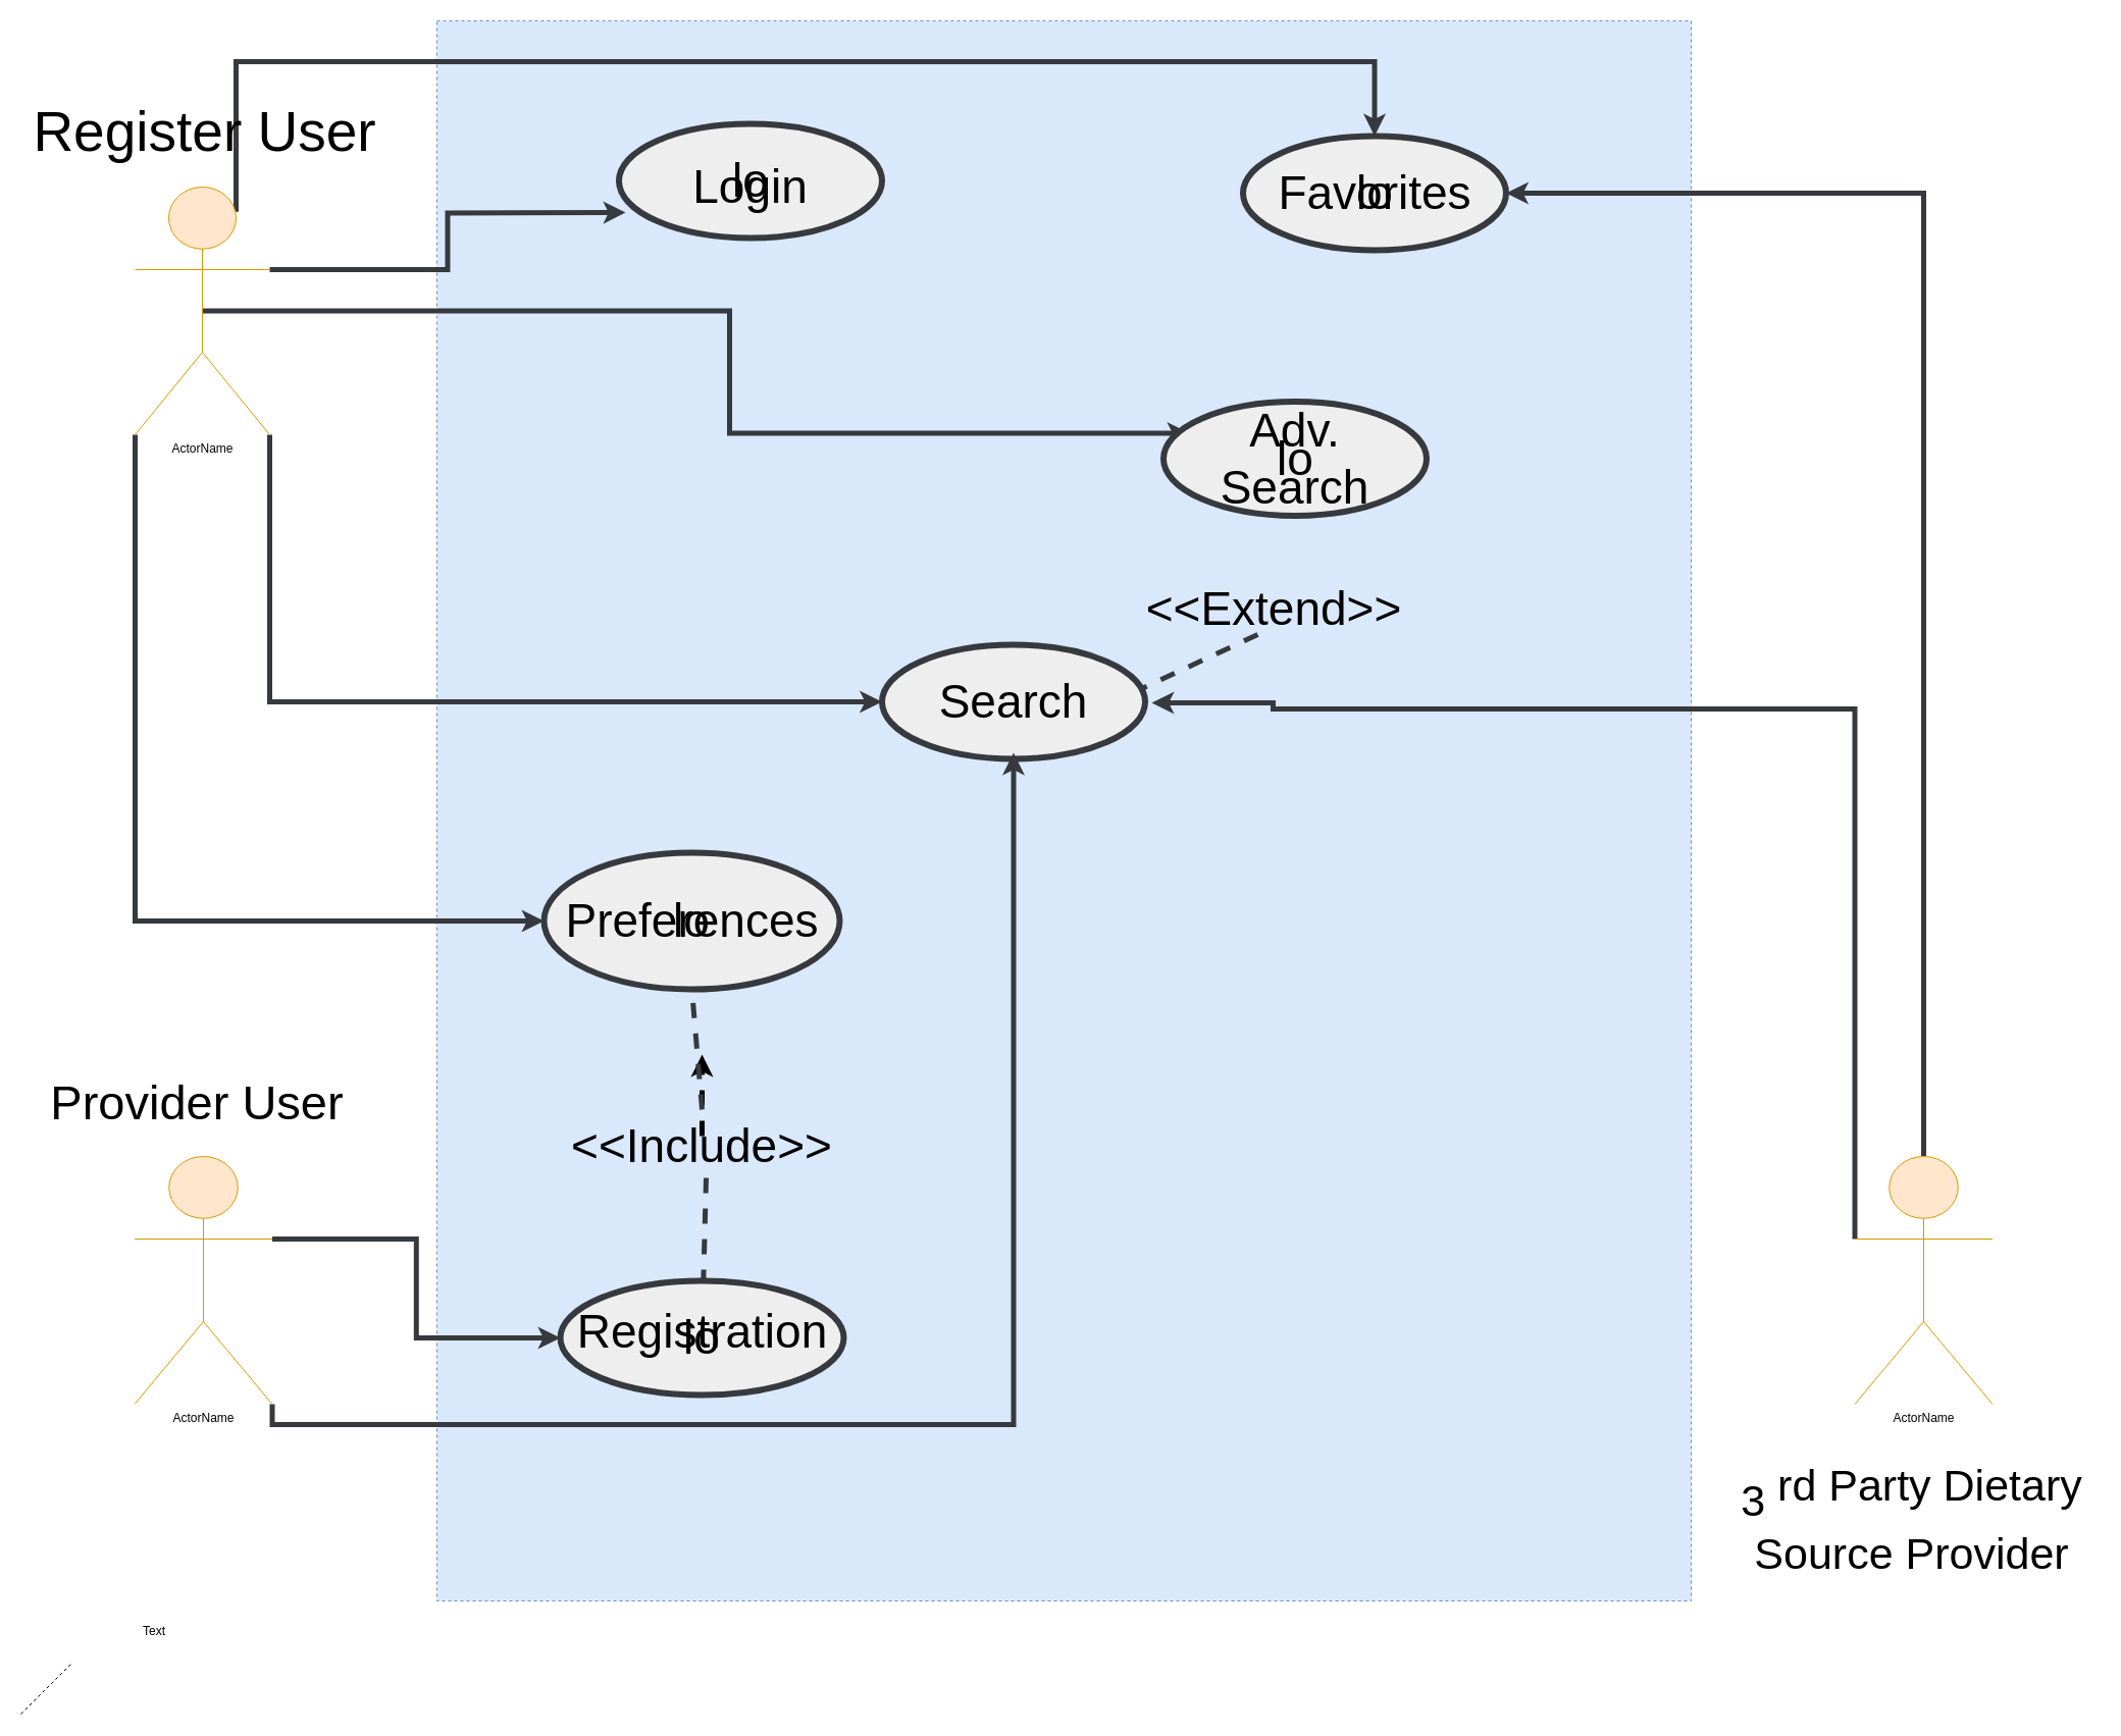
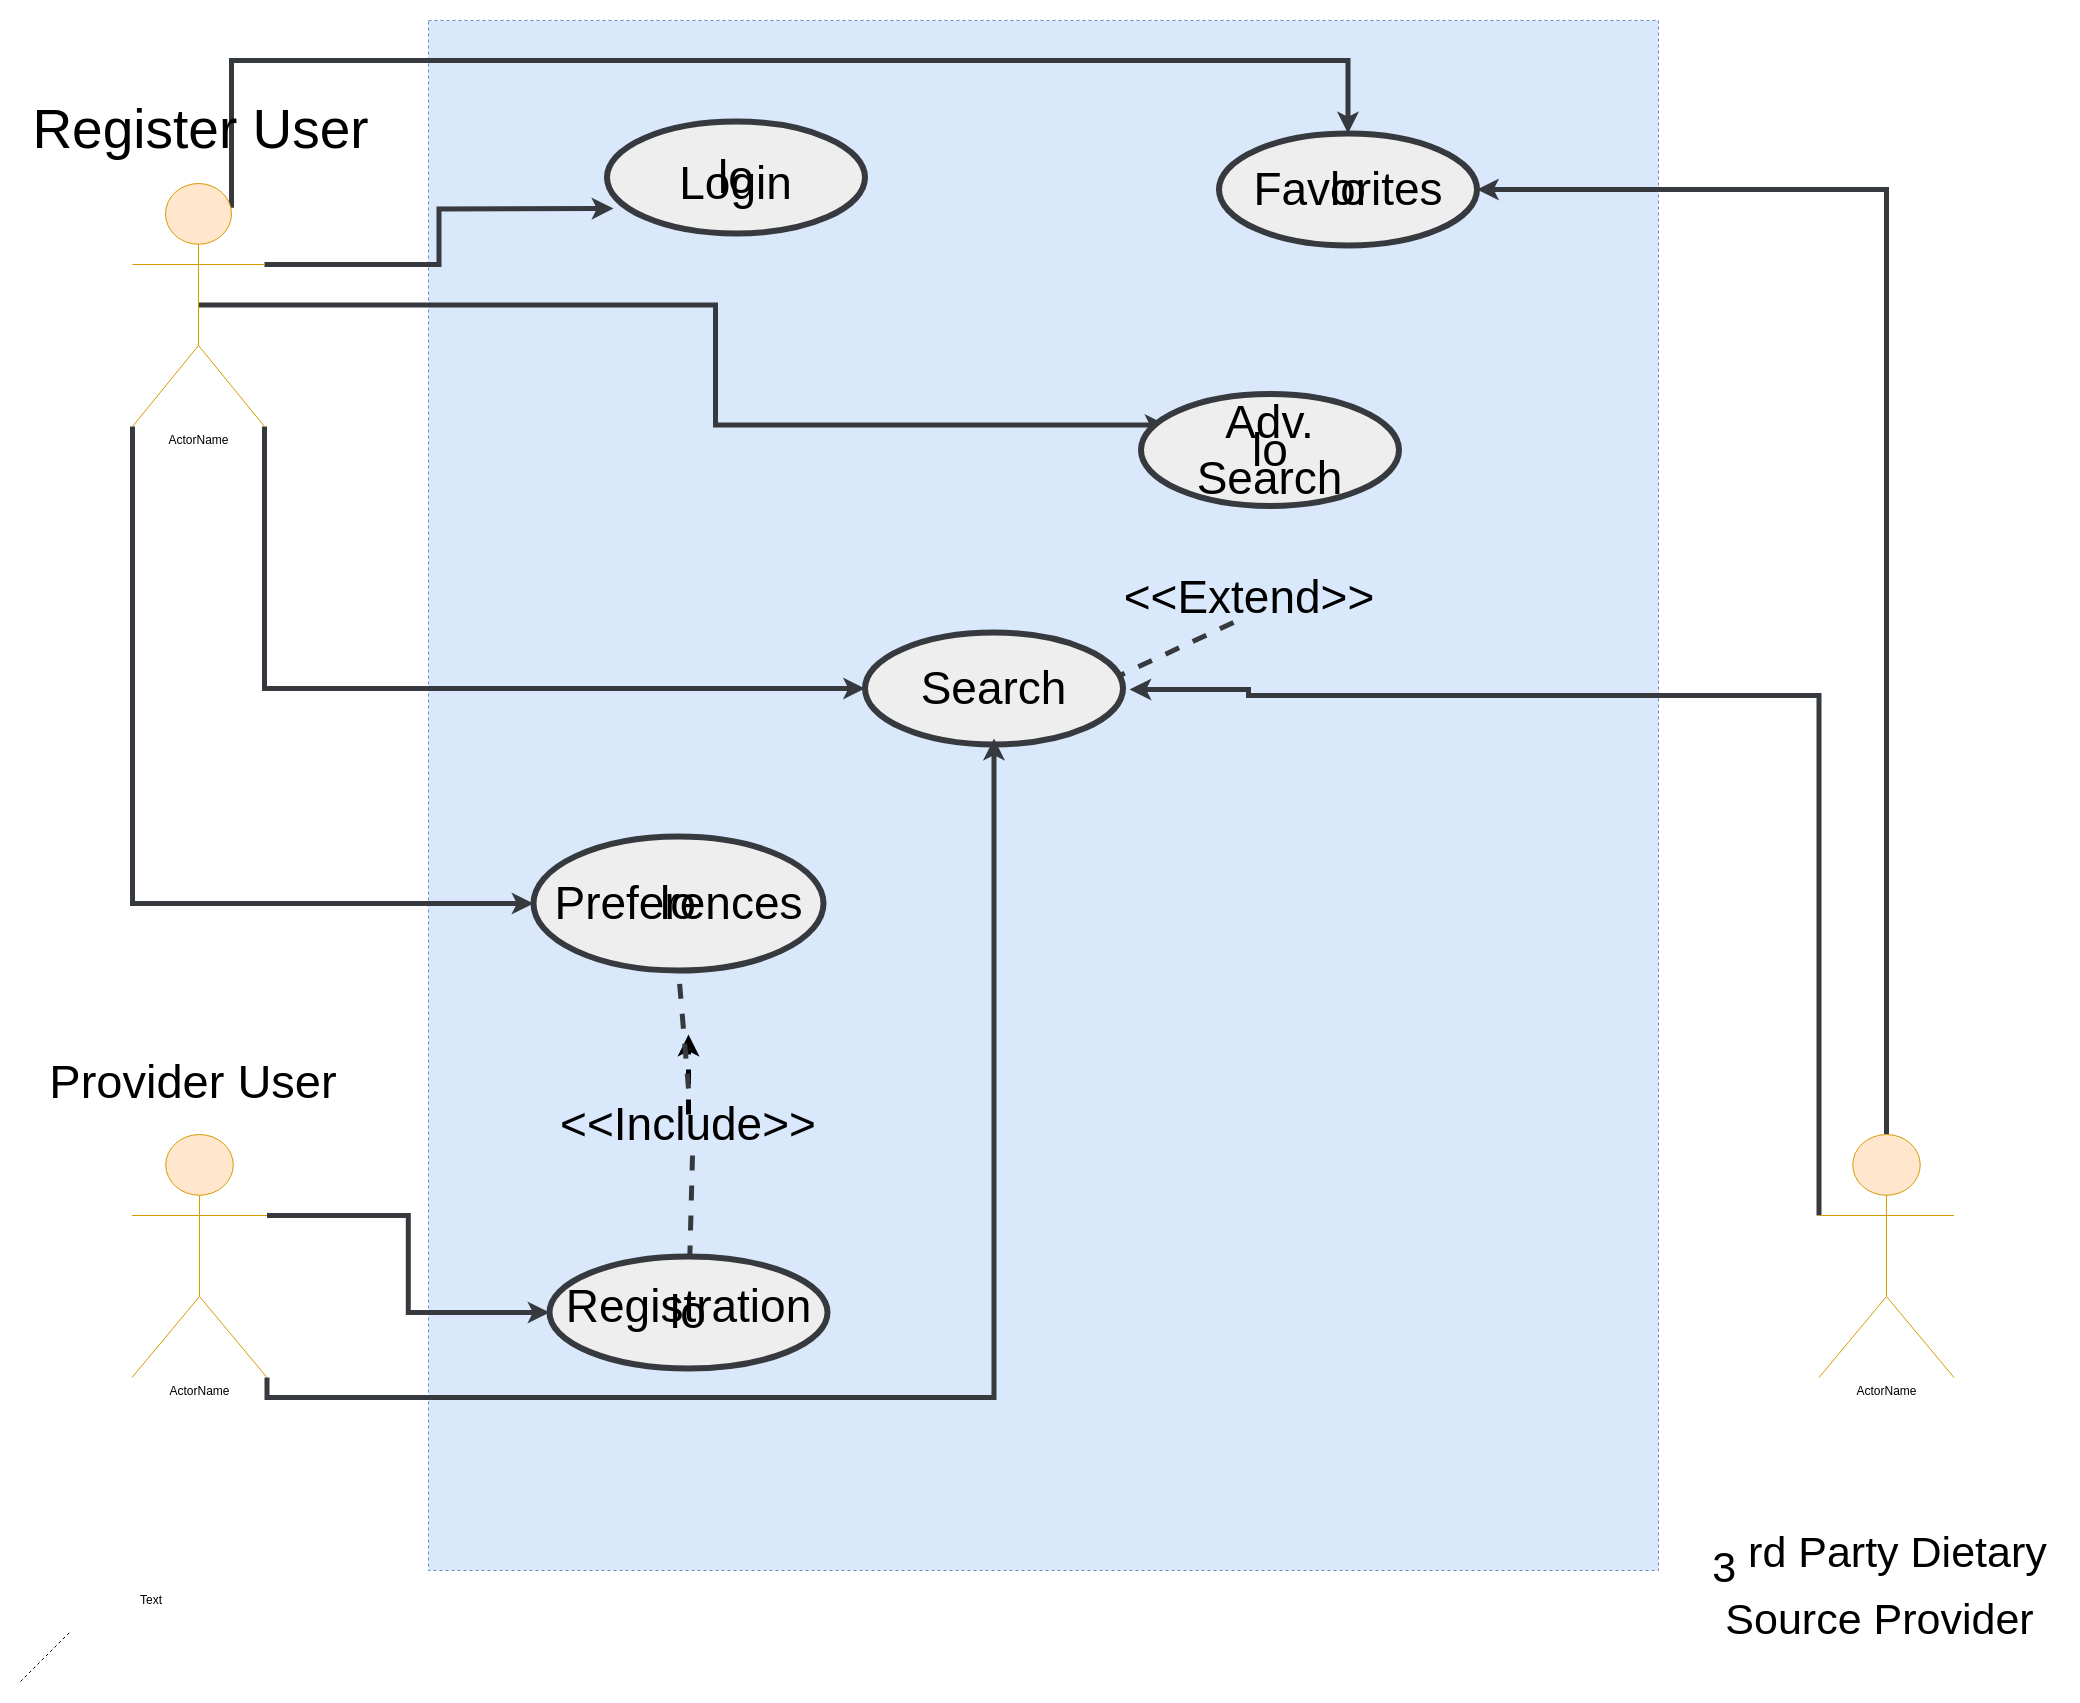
- <mxCell id="19" value="&amp;nbsp;3 &lt;sup style=&quot;font-size: 43px;&quot;&gt;&lt;span style=&quot;font-size: 43px;&quot;&gt;rd Party Dietary&lt;/span&gt;&lt;br style=&quot;font-size: 43px;&quot;&gt;&lt;span style=&quot;font-size: 43px;&quot;&gt;&amp;nbsp;Source Provider&lt;/span&gt;&lt;/sup&gt;" style="text;html=1;resizable=0;points=[];autosize=1;align=center;verticalAlign=top;spacingTop=-4;strokeWidth=6;fontColor=#000000;fontSize=43;" parent="1" vertex="1"><mxGeometry x="1677.5" y="1429" width="380" height="141" as="geometry" /></mxCell>
+ <mxCell id="19" value="&amp;nbsp;3 &lt;sup style=&quot;font-size: 43px;&quot;&gt;&lt;span style=&quot;font-size: 43px;&quot;&gt;rd Party Dietary&lt;/span&gt;&lt;br style=&quot;font-size: 43px;&quot;&gt;&lt;span style=&quot;font-size: 43px;&quot;&gt;&amp;nbsp;Source Provider&lt;/span&gt;&lt;/sup&gt;" style="text;html=1;resizable=0;points=[];autosize=1;align=center;verticalAlign=top;spacingTop=-4;strokeWidth=6;fontColor=#000000;fontSize=43;" parent="1" vertex="1"><mxGeometry x="1682.5" y="1524" width="380" height="141" as="geometry" /></mxCell>
